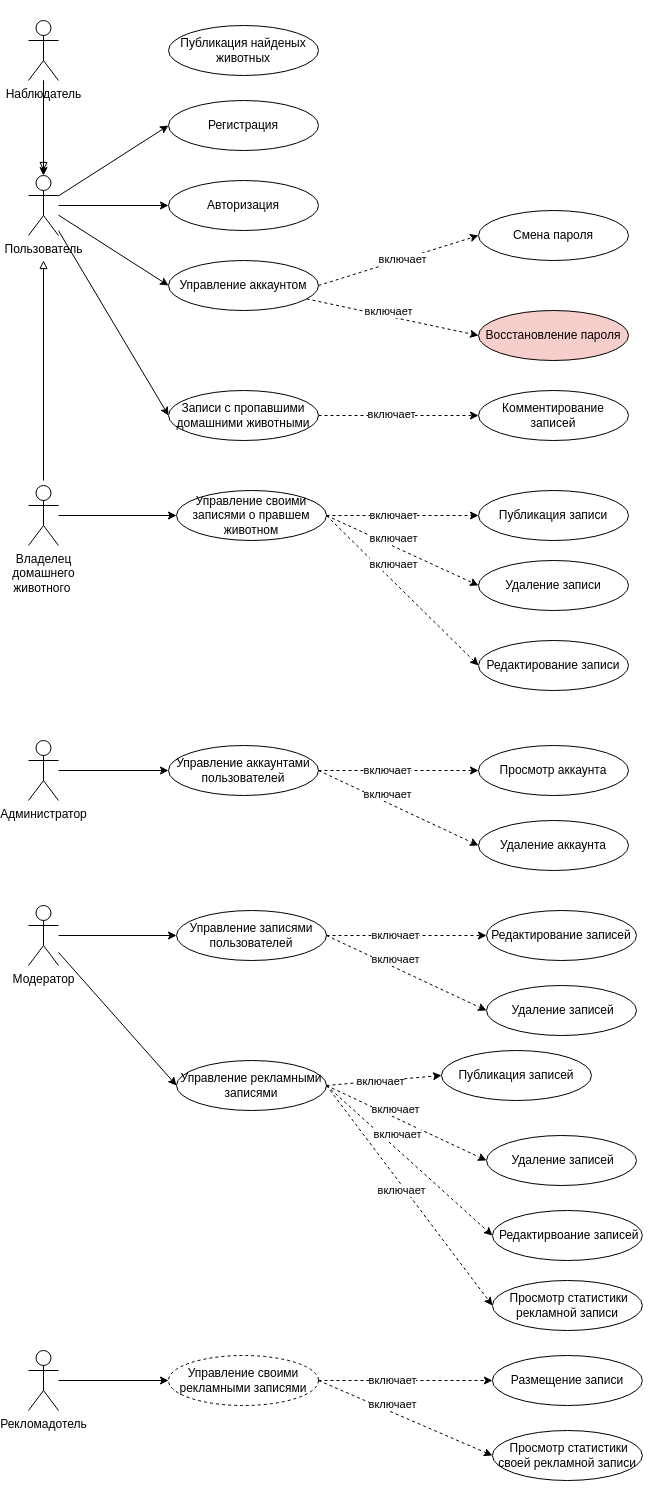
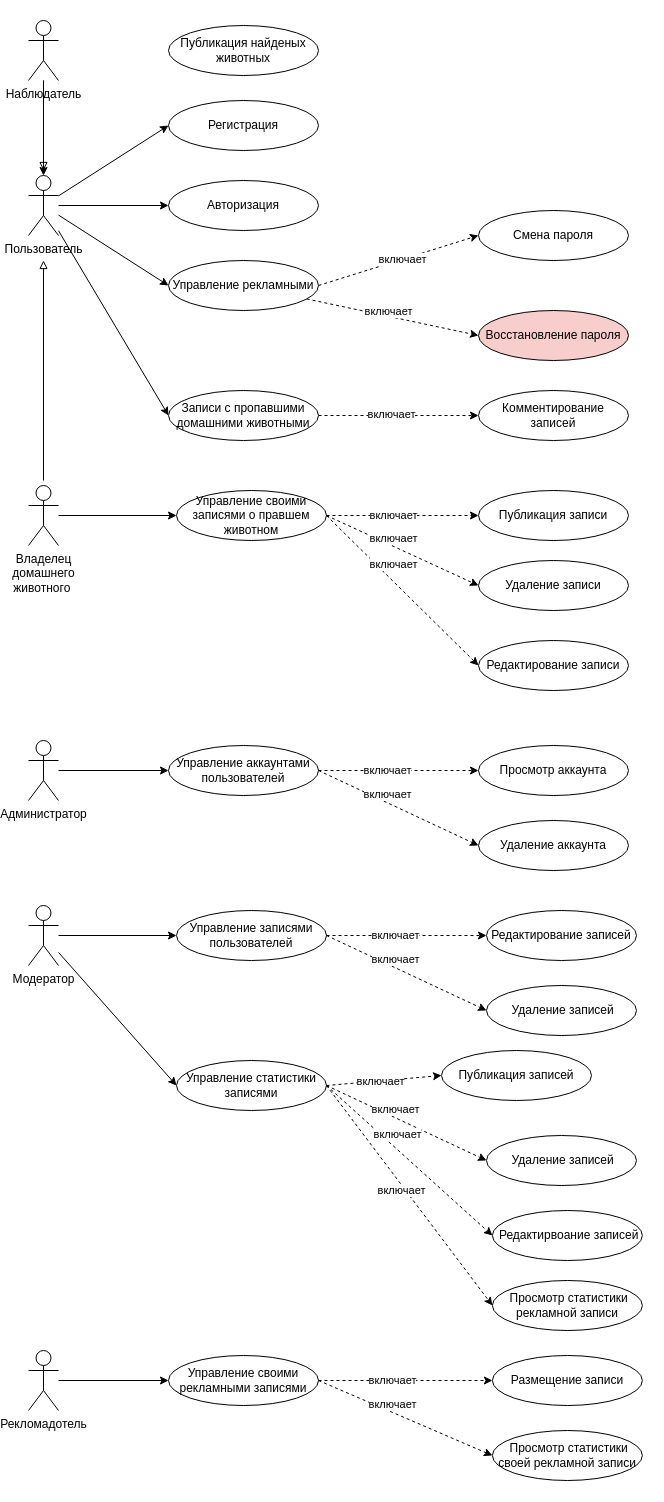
- <mxCell id="8" value="Управление аккаунтом" style="ellipse;whiteSpace=wrap;html=1;" vertex="1" parent="1"><mxGeometry x="160" y="260" width="150" height="50" as="geometry" /></mxCell>
+ <mxCell id="8" value="Управление рекламными" style="ellipse;whiteSpace=wrap;html=1;" vertex="1" parent="1"><mxGeometry x="160" y="260" width="150" height="50" as="geometry" /></mxCell>
- <mxCell id="59" value="Управление рекламными записями" style="ellipse;whiteSpace=wrap;html=1;" vertex="1" parent="1"><mxGeometry x="168" y="1060" width="150" height="50" as="geometry" /></mxCell>
+ <mxCell id="59" value="Управление статистики записями" style="ellipse;whiteSpace=wrap;html=1;" vertex="1" parent="1"><mxGeometry x="168" y="1060" width="150" height="50" as="geometry" /></mxCell>
- <mxCell id="58" value="Управление своими рекламными записями" style="ellipse;whiteSpace=wrap;html=1;dashed=1;" vertex="1" parent="1"><mxGeometry x="160" y="1355" width="150" height="50" as="geometry" /></mxCell>
+ <mxCell id="58" value="Управление своими рекламными записями" style="ellipse;whiteSpace=wrap;html=1;" vertex="1" parent="1"><mxGeometry x="160" y="1355" width="150" height="50" as="geometry" /></mxCell>
